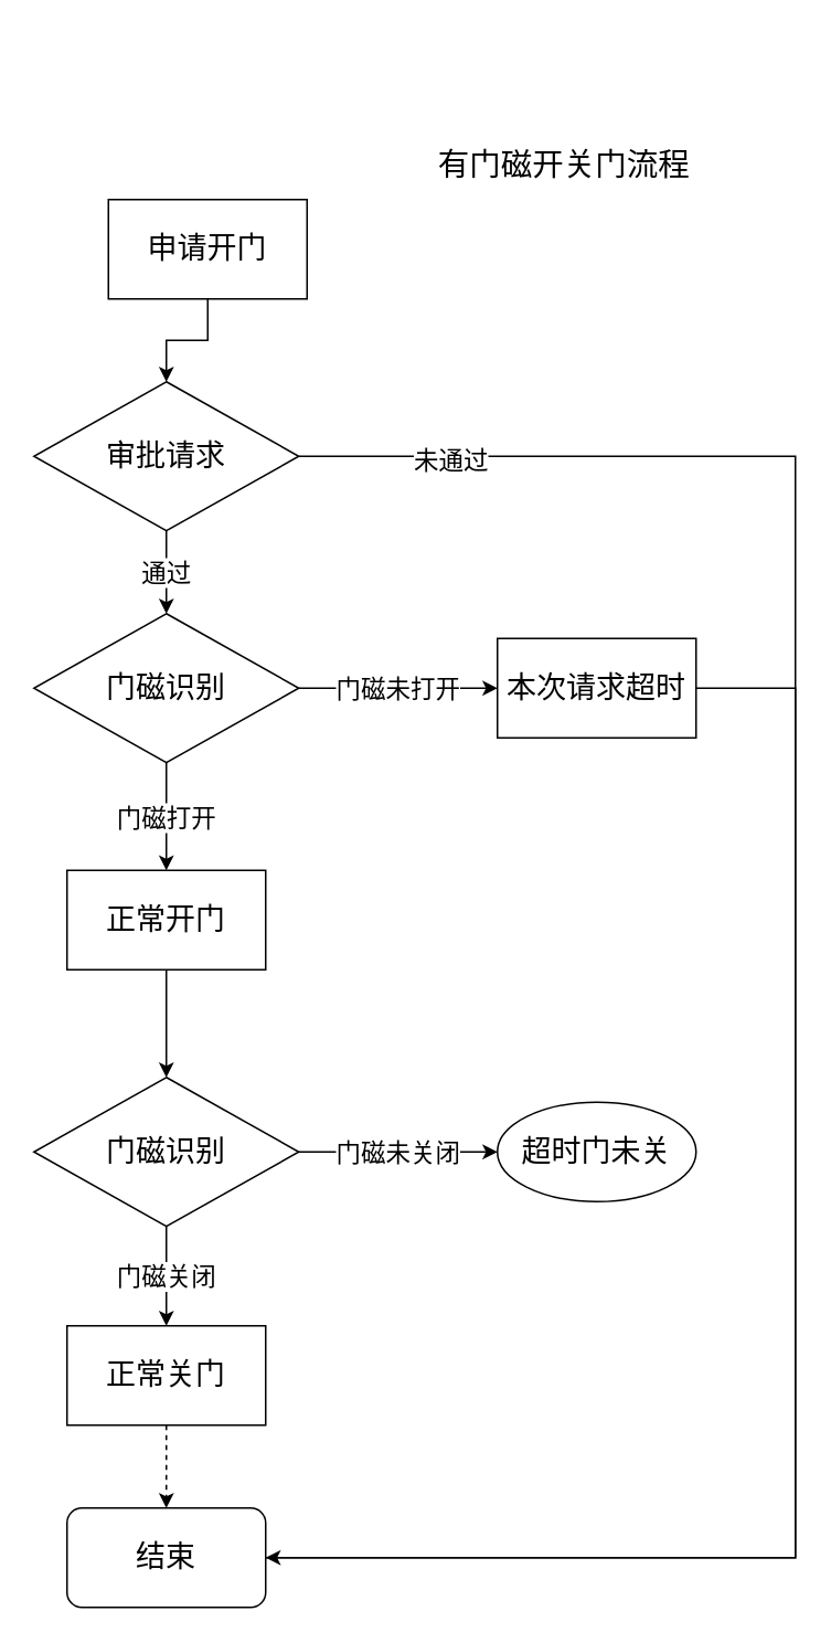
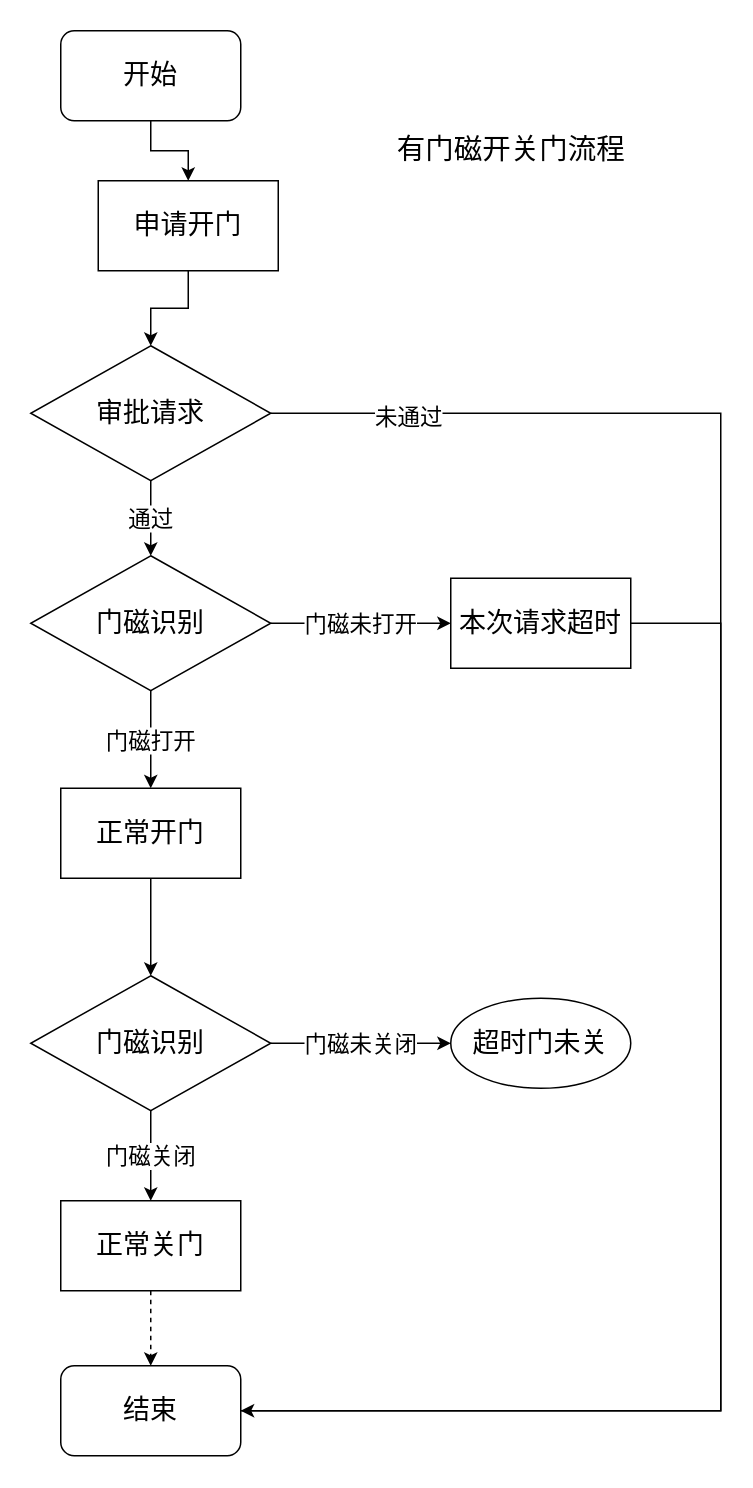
+ <mxCell id="5" value="开始" style="rounded=1;whiteSpace=wrap;html=1;fontSize=18;" vertex="1" parent="1"><mxGeometry x="40" y="20" width="120" height="60" as="geometry" /></mxCell>
+ <mxCell id="4" value="" style="edgeStyle=orthogonalEdgeStyle;rounded=0;orthogonalLoop=1;jettySize=auto;html=1;" edge="1" parent="1" source="5" target="3"><mxGeometry relative="1" as="geometry" /></mxCell>
